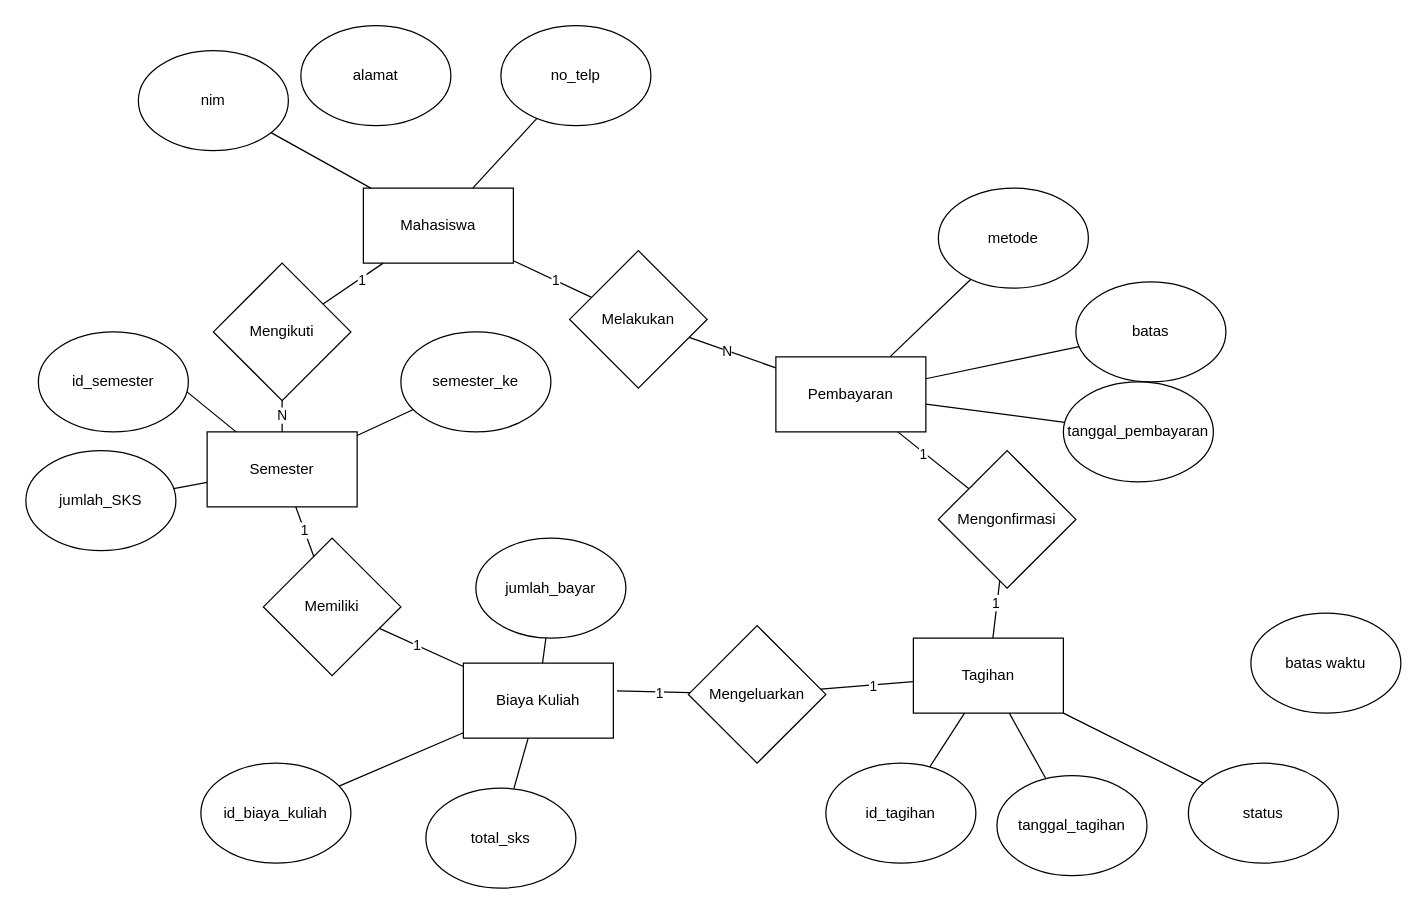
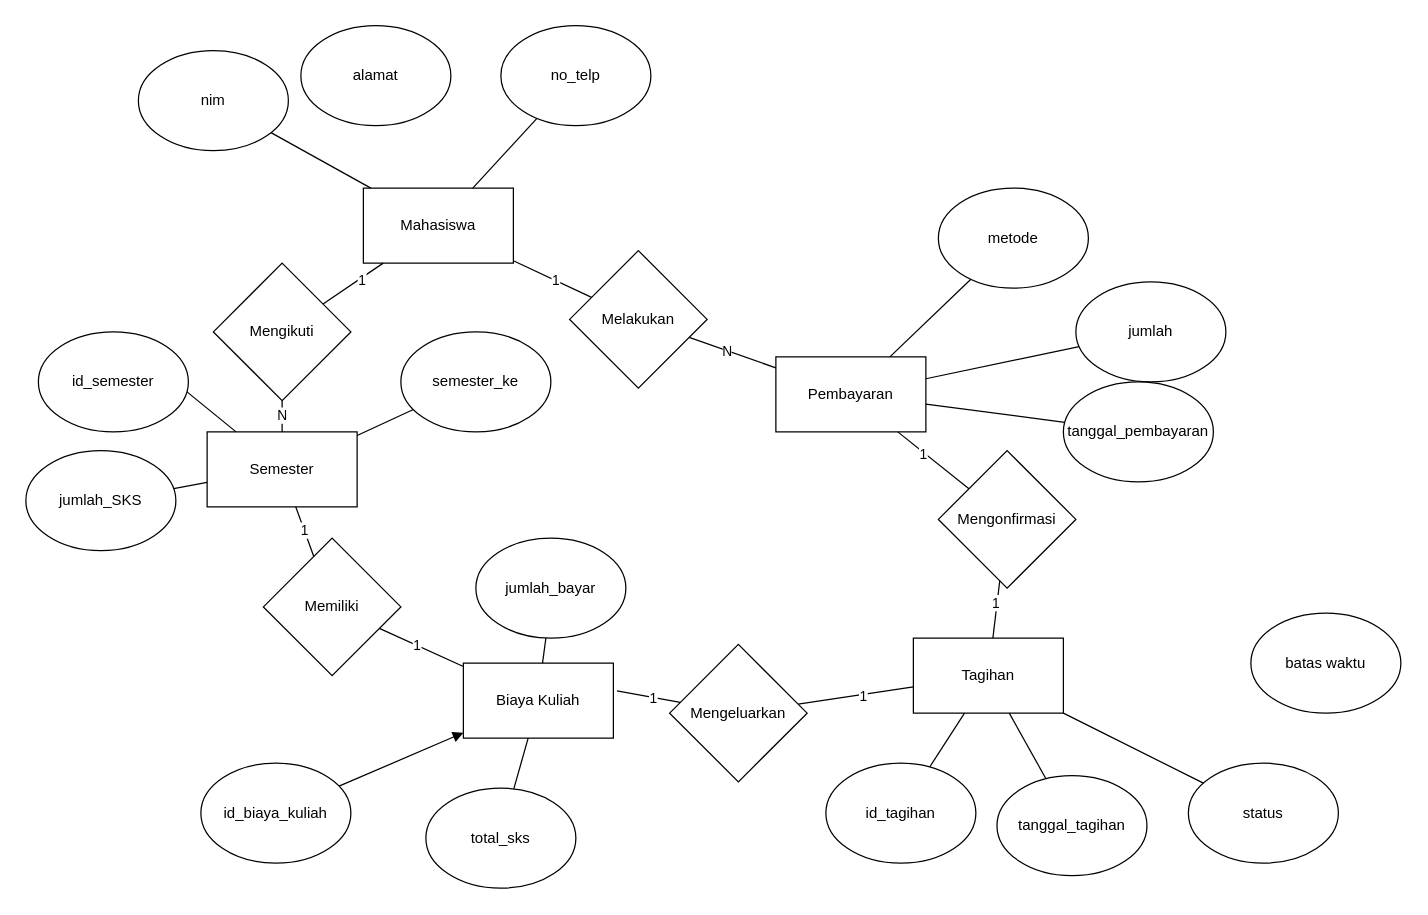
- <mxCell id="33" value="batas" style="ellipse;whiteSpace=wrap;html=1;" vertex="1" parent="1"><mxGeometry x="860" y="225" width="120" height="80" as="geometry" /></mxCell>
+ <mxCell id="33" value="jumlah" style="ellipse;whiteSpace=wrap;html=1;" vertex="1" parent="1"><mxGeometry x="860" y="225" width="120" height="80" as="geometry" /></mxCell>
- <mxCell id="47" value="Mengeluarkan" style="rhombus;whiteSpace=wrap;html=1;" vertex="1" parent="1"><mxGeometry x="550" y="500" width="110" height="110" as="geometry" /></mxCell>
+ <mxCell id="47" value="Mengeluarkan" style="rhombus;whiteSpace=wrap;html=1;" vertex="1" parent="1"><mxGeometry x="535" y="515" width="110" height="110" as="geometry" /></mxCell>
- <mxCell id="16" value="" style="endArrow=none;html=1;rounded=0;" edge="1" parent="1" source="17" target="15"><mxGeometry width="50" height="50" relative="1" as="geometry"><mxPoint x="770" y="280" as="sourcePoint" /><mxPoint x="1150" y="350" as="targetPoint" /></mxGeometry></mxCell>
+ <mxCell id="16" value="" style="endArrow=block;html=1;rounded=0;" edge="1" parent="1" source="17" target="15"><mxGeometry width="50" height="50" relative="1" as="geometry"><mxPoint x="770" y="280" as="sourcePoint" /><mxPoint x="1150" y="350" as="targetPoint" /></mxGeometry></mxCell>
